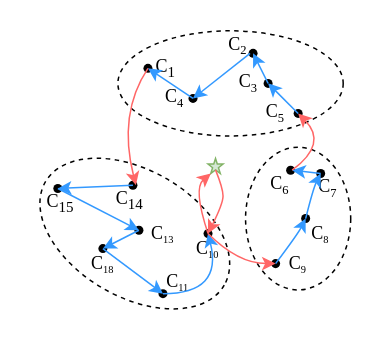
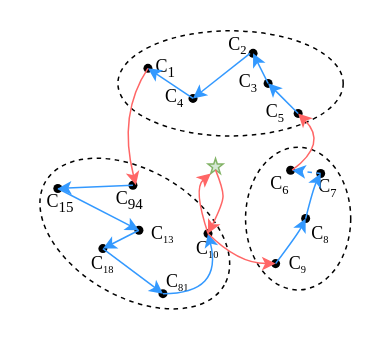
- <mxCell id="47" value="" style="curved=1;endArrow=classic;html=1;rounded=0;entryX=1;entryY=0;entryDx=0;entryDy=0;strokeColor=#3399FF;exitX=0.25;exitY=0;exitDx=0;exitDy=0;" edge="1" parent="1" source="30" target="22"><mxGeometry width="50" height="50" relative="1" as="geometry"><mxPoint x="278" y="112.81" as="sourcePoint" /><mxPoint x="298" y="82.81" as="targetPoint" /><Array as="points" /></mxGeometry></mxCell>
+ <mxCell id="47" value="" style="curved=1;endArrow=classic;html=1;rounded=0;entryX=1;entryY=0;entryDx=0;entryDy=0;strokeColor=#3399FF;exitX=0.25;exitY=0;exitDx=0;exitDy=0;dashed=1;" edge="1" parent="1" source="30" target="22"><mxGeometry width="50" height="50" relative="1" as="geometry"><mxPoint x="278" y="112.81" as="sourcePoint" /><mxPoint x="298" y="82.81" as="targetPoint" /><Array as="points" /></mxGeometry></mxCell>
- <mxCell id="35" value="C&lt;sub&gt;14&lt;/sub&gt;" style="rounded=0;whiteSpace=wrap;html=1;fillColor=none;strokeColor=none;fontFamily=Times New Roman;" parent="1" vertex="1"><mxGeometry x="78" y="122.81" width="16" height="20" as="geometry" /></mxCell>
+ <mxCell id="35" value="C&lt;sub&gt;94&lt;/sub&gt;" style="rounded=0;whiteSpace=wrap;html=1;fillColor=none;strokeColor=none;fontFamily=Times New Roman;" parent="1" vertex="1"><mxGeometry x="78" y="122.81" width="16" height="20" as="geometry" /></mxCell>
- <mxCell id="32" value="C&lt;span style=&quot;font-size: 8.333px;&quot;&gt;&lt;sub&gt;11&lt;/sub&gt;&lt;/span&gt;" style="rounded=0;whiteSpace=wrap;html=1;fillColor=none;strokeColor=none;fontFamily=Times New Roman;" parent="1" vertex="1"><mxGeometry x="108" y="177.19" width="20" height="20" as="geometry" /></mxCell>
+ <mxCell id="32" value="C&lt;span style=&quot;font-size: 8.333px;&quot;&gt;&lt;sub&gt;81&lt;/sub&gt;&lt;/span&gt;" style="rounded=0;whiteSpace=wrap;html=1;fillColor=none;strokeColor=none;fontFamily=Times New Roman;" parent="1" vertex="1"><mxGeometry x="108" y="177.19" width="20" height="20" as="geometry" /></mxCell>
